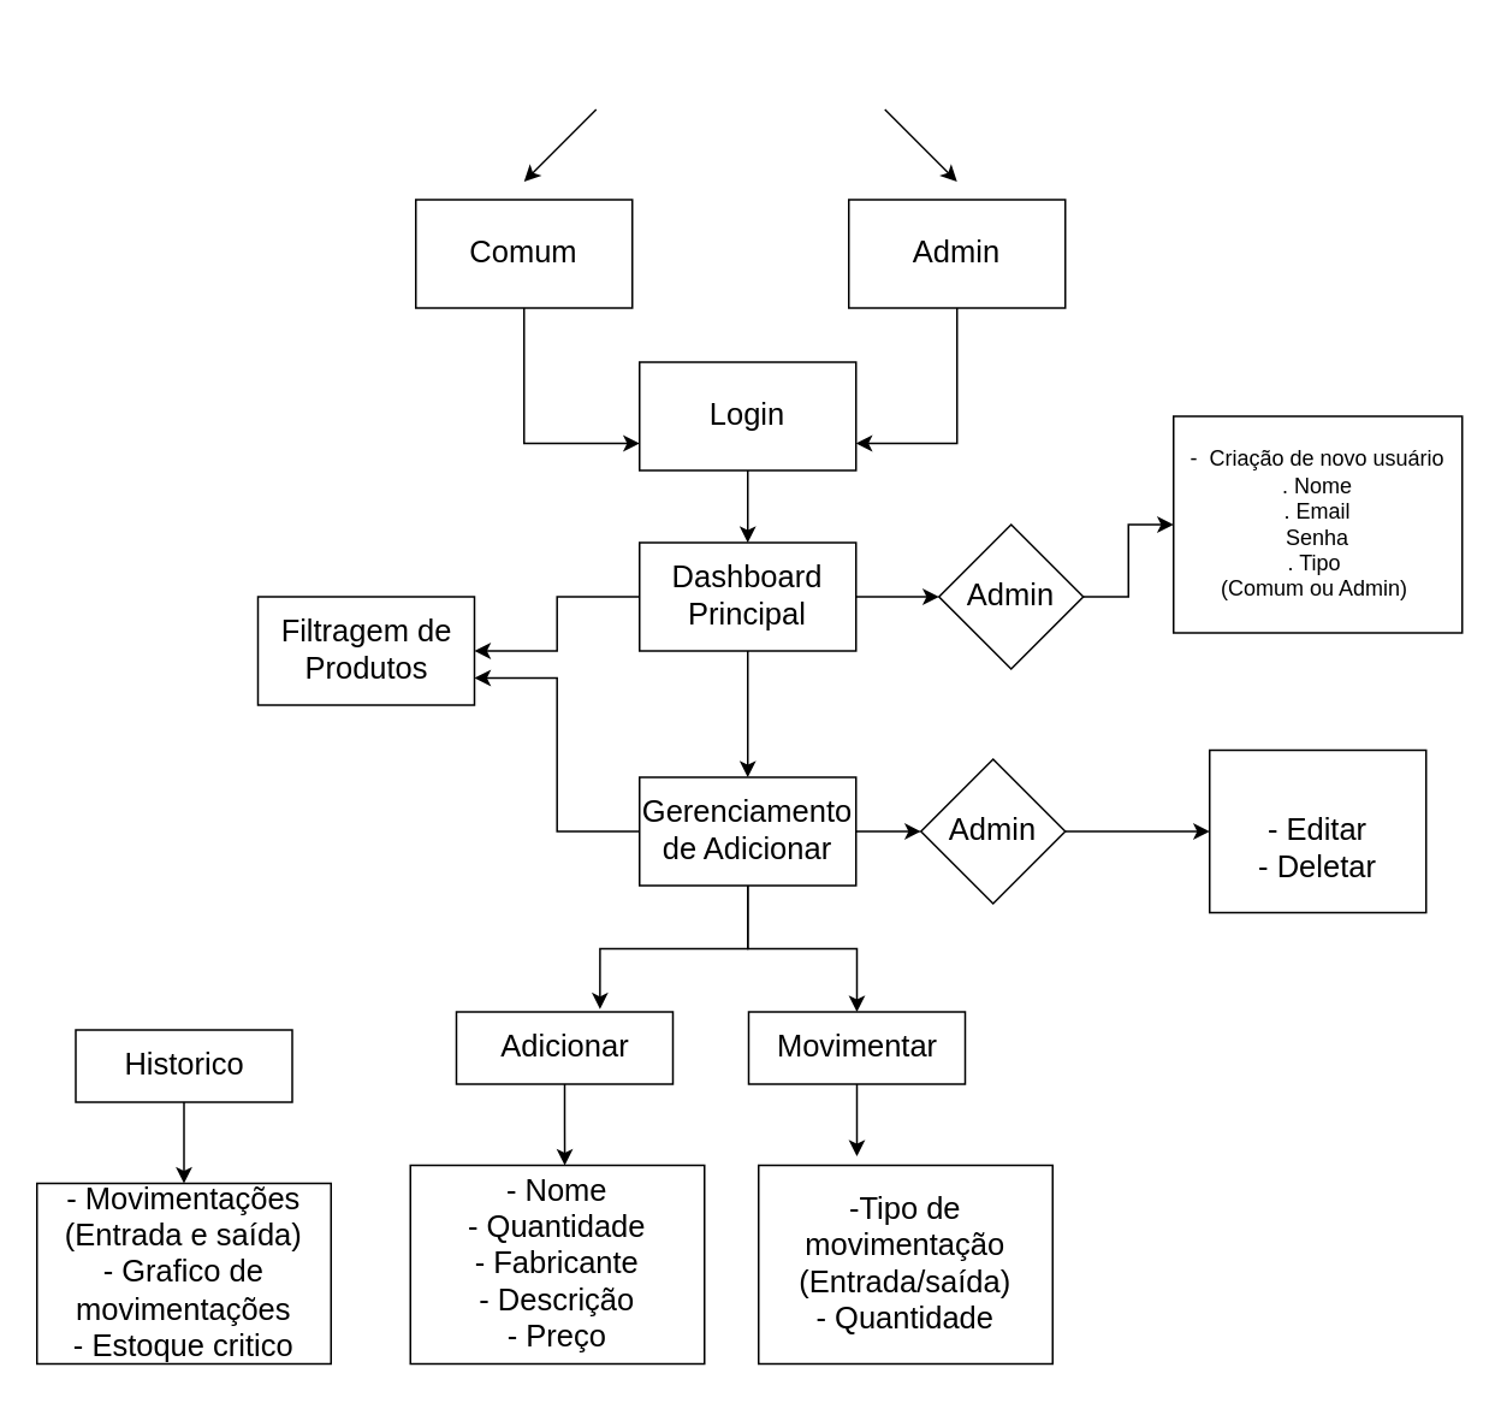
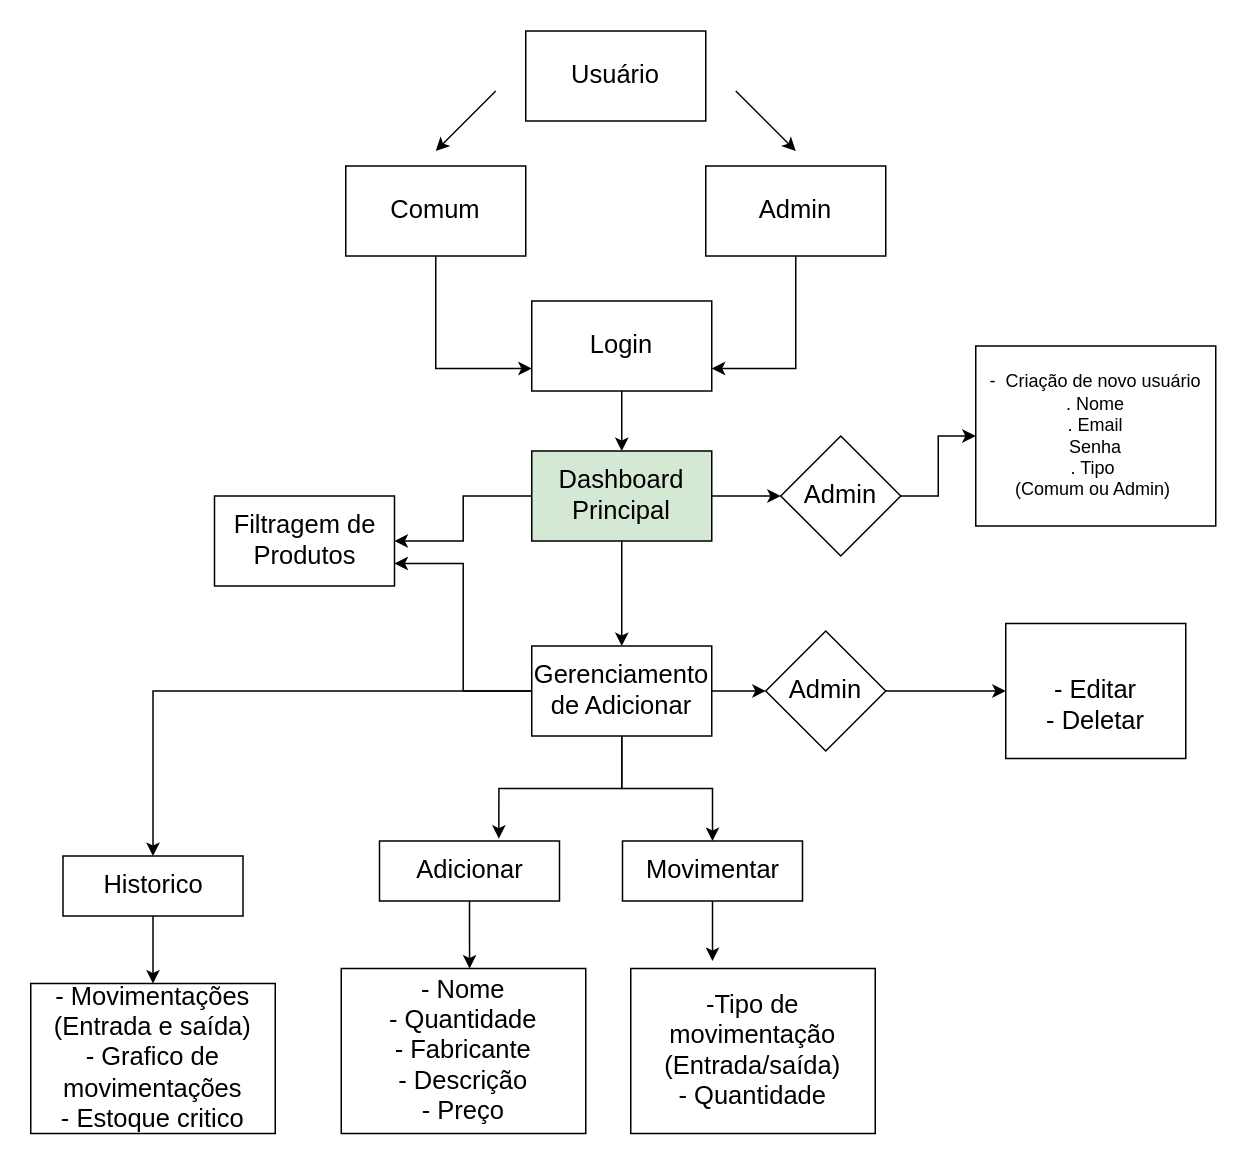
+ <mxCell id="2" value="Usuário" style="rounded=0;whiteSpace=wrap;html=1;fontSize=17;" vertex="1" parent="1"><mxGeometry x="350" y="20" width="120" height="60" as="geometry" /></mxCell>
- <mxCell id="10" value="Dashboard Principal" style="rounded=0;whiteSpace=wrap;html=1;fontSize=17;" vertex="1" parent="1"><mxGeometry x="354" y="300" width="120" height="60" as="geometry" /></mxCell>
+ <mxCell id="10" value="Dashboard Principal" style="rounded=0;whiteSpace=wrap;html=1;fontSize=17;fillColor=#d5e8d4;" vertex="1" parent="1"><mxGeometry x="354" y="300" width="120" height="60" as="geometry" /></mxCell>
+ <mxCell id="22" value="" style="edgeStyle=orthogonalEdgeStyle;rounded=0;orthogonalLoop=1;jettySize=auto;html=1;" edge="1" parent="1" source="19" target="24"><mxGeometry relative="1" as="geometry"><mxPoint x="200" y="550" as="targetPoint" /><mxPoint x="354" y="460" as="sourcePoint" /></mxGeometry></mxCell>
